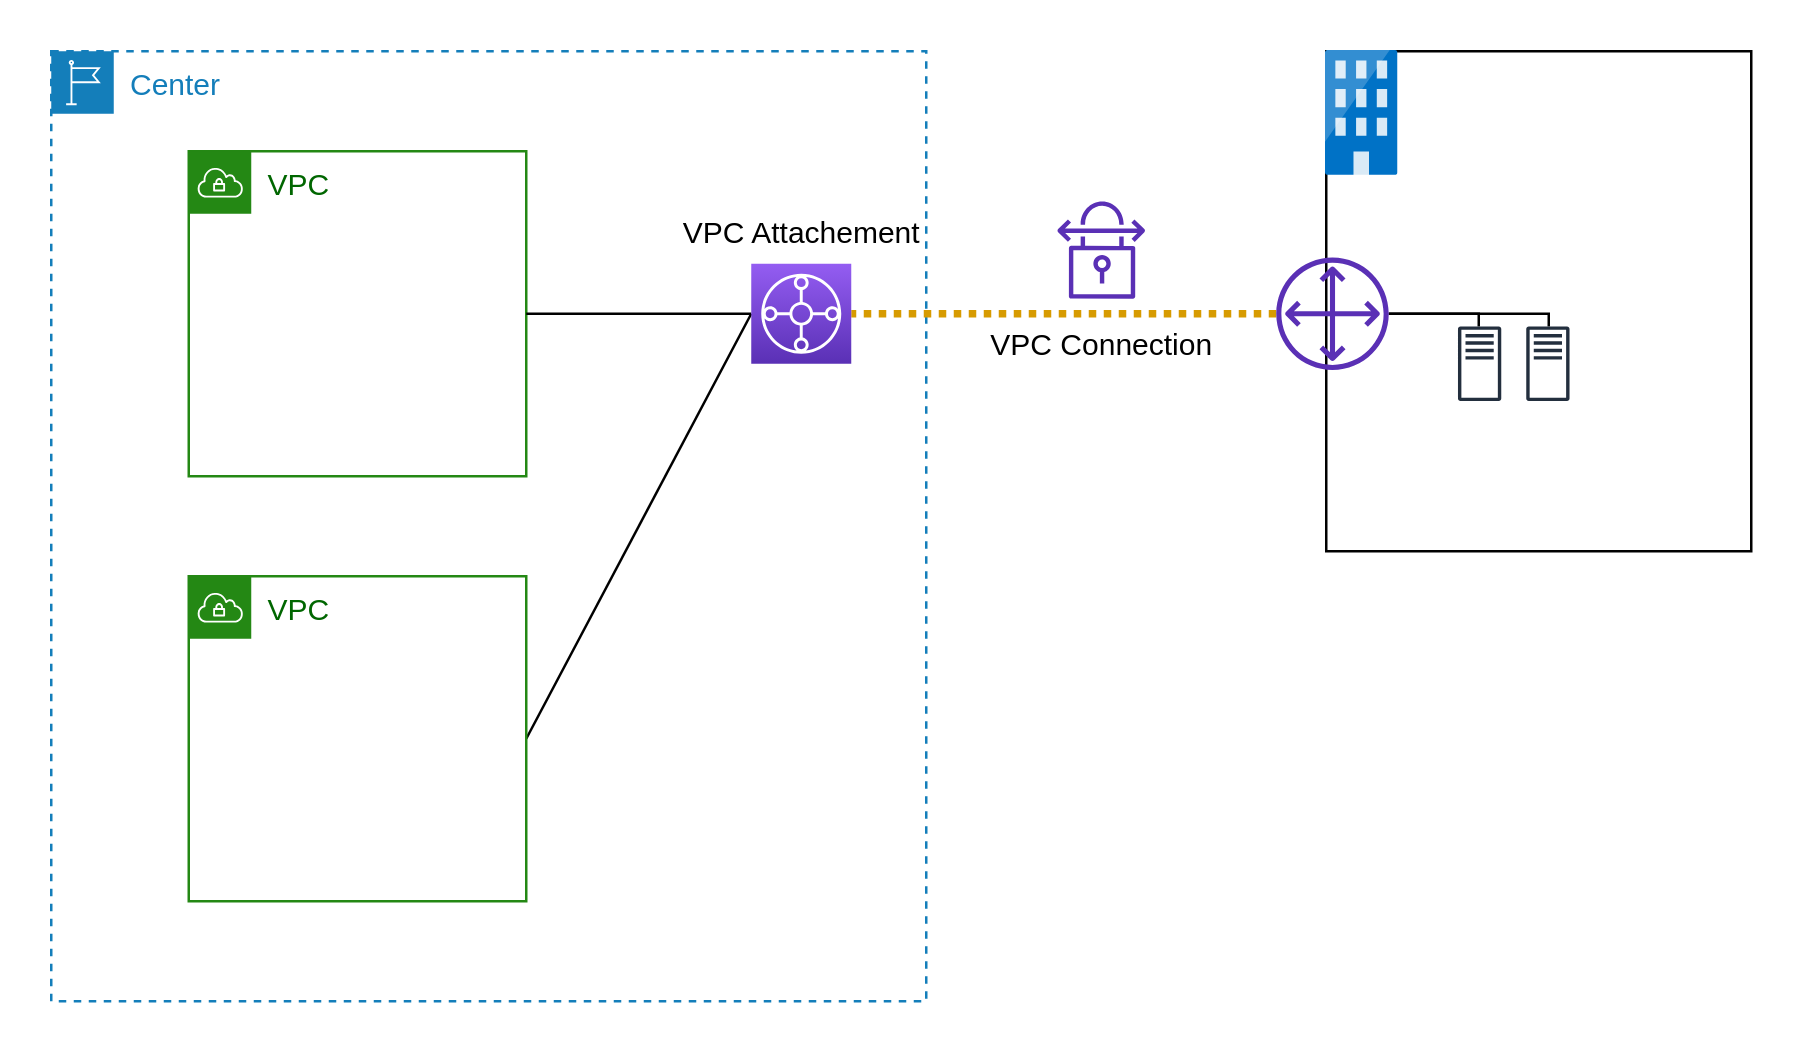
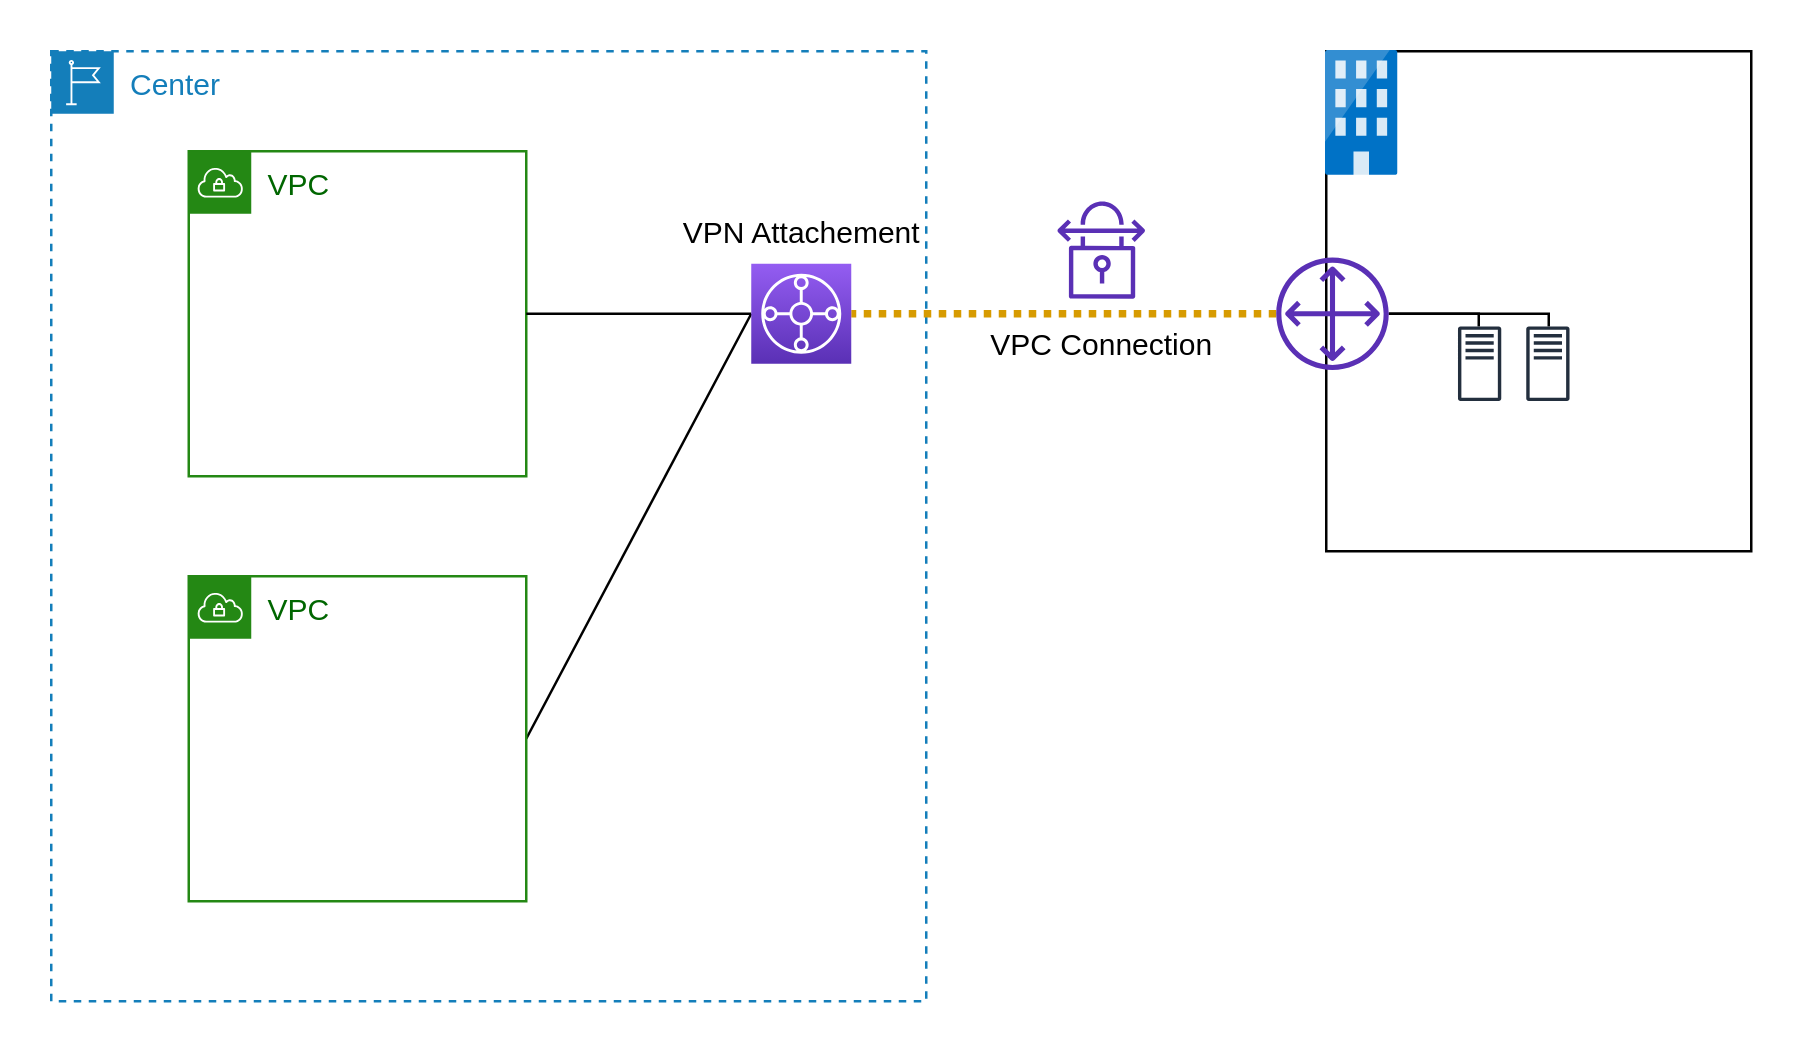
- <mxCell id="18" value="VPC Attachement" style="text;html=1;align=center;verticalAlign=middle;resizable=0;points=[];autosize=1;" vertex="1" parent="1"><mxGeometry x="265" y="82.5" width="110" height="20" as="geometry" /></mxCell>
+ <mxCell id="18" value="VPN Attachement" style="text;html=1;align=center;verticalAlign=middle;resizable=0;points=[];autosize=1;" vertex="1" parent="1"><mxGeometry x="265" y="82.5" width="110" height="20" as="geometry" /></mxCell>
